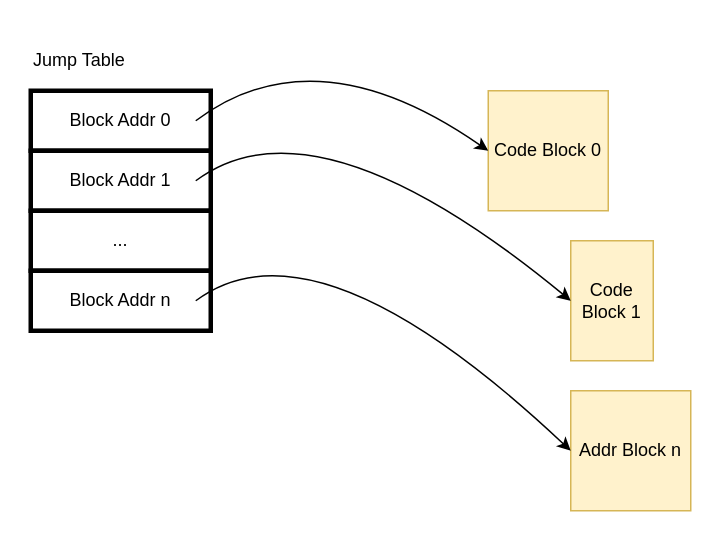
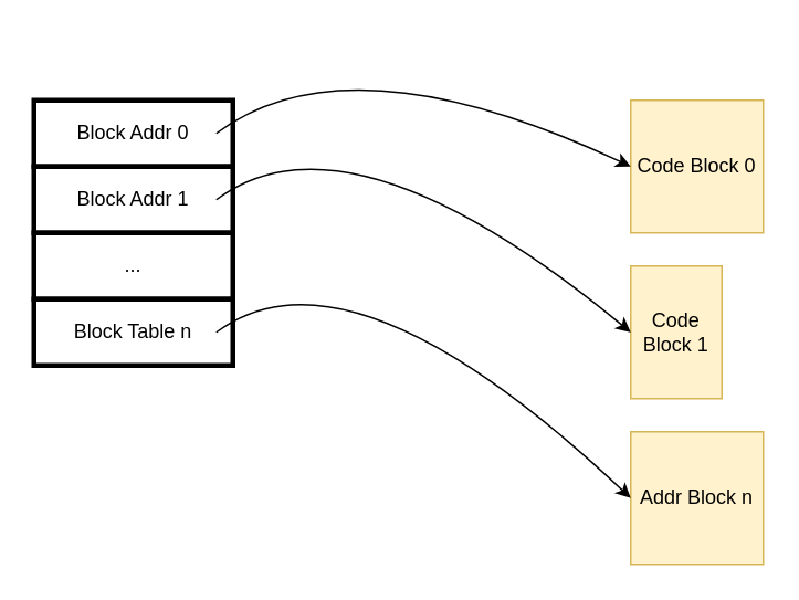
- <mxCell id="12" value="Jump Table" style="text;html=1;strokeColor=none;fillColor=none;align=left;verticalAlign=middle;whiteSpace=wrap;rounded=0;" vertex="1" parent="1"><mxGeometry x="20" y="30" width="120" height="20" as="geometry" /></mxCell>
- <mxCell id="6" value="Code Block 0" style="rounded=0;whiteSpace=wrap;html=1;strokeWidth=1;fillColor=#fff2cc;strokeColor=#d6b656;" vertex="1" parent="1"><mxGeometry x="325" y="60" width="80" height="80" as="geometry" /></mxCell>
+ <mxCell id="6" value="Code Block 0" style="rounded=0;whiteSpace=wrap;html=1;strokeWidth=1;fillColor=#fff2cc;strokeColor=#d6b656;" vertex="1" parent="1"><mxGeometry x="380" y="60" width="80" height="80" as="geometry" /></mxCell>
- <mxCell id="5" value="Block Addr n" style="rounded=0;whiteSpace=wrap;html=1;strokeWidth=3;" vertex="1" parent="1"><mxGeometry x="20" y="180" width="120" height="40" as="geometry" /></mxCell>
+ <mxCell id="5" value="Block Table n" style="rounded=0;whiteSpace=wrap;html=1;strokeWidth=3;" vertex="1" parent="1"><mxGeometry x="20" y="180" width="120" height="40" as="geometry" /></mxCell>
